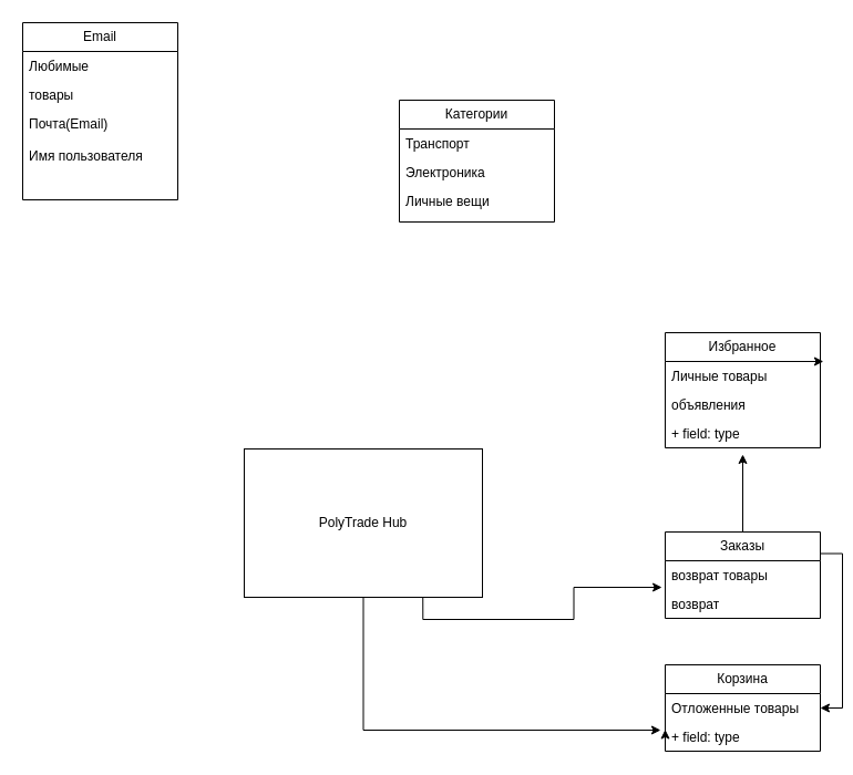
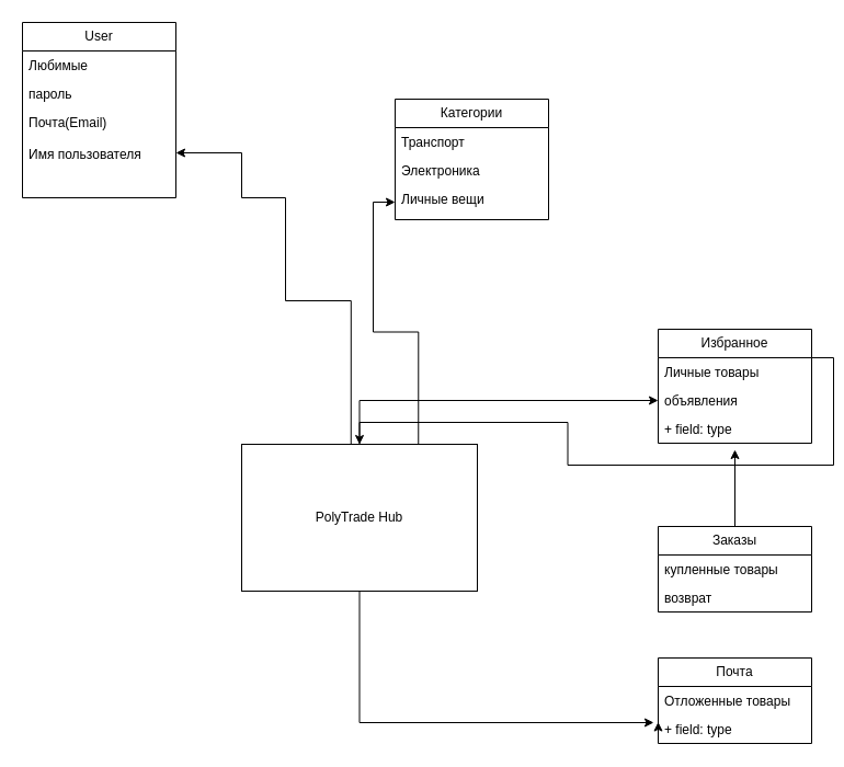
- <mxCell id="4" value="Email" style="swimlane;fontStyle=0;childLayout=stackLayout;horizontal=1;startSize=26;fillColor=none;horizontalStack=0;resizeParent=1;resizeParentMax=0;resizeLast=0;collapsible=1;marginBottom=0;whiteSpace=wrap;html=1;" vertex="1" parent="1"><mxGeometry x="20" y="20" width="140" height="160" as="geometry" /></mxCell>
+ <mxCell id="4" value="User" style="swimlane;fontStyle=0;childLayout=stackLayout;horizontal=1;startSize=26;fillColor=none;horizontalStack=0;resizeParent=1;resizeParentMax=0;resizeLast=0;collapsible=1;marginBottom=0;whiteSpace=wrap;html=1;" vertex="1" parent="1"><mxGeometry x="20" y="20" width="140" height="160" as="geometry" /></mxCell>
- <mxCell id="6" value="товары" style="text;strokeColor=none;fillColor=none;align=left;verticalAlign=top;spacingLeft=4;spacingRight=4;overflow=hidden;rotatable=0;points=[[0,0.5],[1,0.5]];portConstraint=eastwest;whiteSpace=wrap;html=1;" vertex="1" parent="4"><mxGeometry y="52" width="140" height="26" as="geometry" /></mxCell>
+ <mxCell id="6" value="пароль" style="text;strokeColor=none;fillColor=none;align=left;verticalAlign=top;spacingLeft=4;spacingRight=4;overflow=hidden;rotatable=0;points=[[0,0.5],[1,0.5]];portConstraint=eastwest;whiteSpace=wrap;html=1;" vertex="1" parent="4"><mxGeometry y="52" width="140" height="26" as="geometry" /></mxCell>
+ <mxCell id="8" style="edgeStyle=orthogonalEdgeStyle;rounded=0;orthogonalLoop=1;jettySize=auto;html=1;exitX=0.464;exitY=0;exitDx=0;exitDy=0;exitPerimeter=0;entryX=1;entryY=0.5;entryDx=0;entryDy=0;" edge="1" parent="1" source="3" target="7"><mxGeometry relative="1" as="geometry"><mxPoint x="400" y="340" as="sourcePoint" /><mxPoint x="410" y="160" as="targetPoint" /><Array as="points"><mxPoint x="260" y="274" /><mxPoint x="260" y="180" /><mxPoint x="220" y="180" /><mxPoint x="220" y="139" /></Array></mxGeometry></mxCell>
+ <mxCell id="13" style="edgeStyle=orthogonalEdgeStyle;rounded=0;orthogonalLoop=1;jettySize=auto;html=1;exitX=0.75;exitY=0;exitDx=0;exitDy=0;entryX=0;entryY=0.5;entryDx=0;entryDy=0;" edge="1" parent="1" source="3" target="12"><mxGeometry relative="1" as="geometry" /></mxCell>
- <mxCell id="22" style="edgeStyle=orthogonalEdgeStyle;rounded=0;orthogonalLoop=1;jettySize=auto;html=1;exitX=1;exitY=0.25;exitDx=0;exitDy=0;entryX=1.021;entryY=-0.038;entryDx=0;entryDy=0;entryPerimeter=0;" edge="1" parent="18" source="18" target="19"><mxGeometry relative="1" as="geometry" /></mxCell>
+ <mxCell id="22" style="edgeStyle=orthogonalEdgeStyle;rounded=0;orthogonalLoop=1;jettySize=auto;html=1;exitX=1;exitY=0.25;exitDx=0;exitDy=0;" edge="1" parent="18" source="18" target="3"><mxGeometry relative="1" as="geometry" /></mxCell>
+ <mxCell id="2" style="edgeStyle=orthogonalEdgeStyle;rounded=0;orthogonalLoop=1;jettySize=auto;html=1;" edge="1" parent="1" source="3" target="20"><mxGeometry relative="1" as="geometry" /></mxCell>
- <mxCell id="26" value="возврат товары" style="text;strokeColor=none;fillColor=none;align=left;verticalAlign=top;spacingLeft=4;spacingRight=4;overflow=hidden;rotatable=0;points=[[0,0.5],[1,0.5]];portConstraint=eastwest;whiteSpace=wrap;html=1;" vertex="1" parent="25"><mxGeometry y="26" width="140" height="26" as="geometry" /></mxCell>
+ <mxCell id="26" value="купленные товары" style="text;strokeColor=none;fillColor=none;align=left;verticalAlign=top;spacingLeft=4;spacingRight=4;overflow=hidden;rotatable=0;points=[[0,0.5],[1,0.5]];portConstraint=eastwest;whiteSpace=wrap;html=1;" vertex="1" parent="25"><mxGeometry y="26" width="140" height="26" as="geometry" /></mxCell>
- <mxCell id="29" style="edgeStyle=orthogonalEdgeStyle;rounded=0;orthogonalLoop=1;jettySize=auto;html=1;exitX=0.75;exitY=1;exitDx=0;exitDy=0;entryX=-0.021;entryY=-0.077;entryDx=0;entryDy=0;entryPerimeter=0;" edge="1" parent="1" source="3" target="27"><mxGeometry relative="1" as="geometry" /></mxCell>
- <mxCell id="24" style="edgeStyle=orthogonalEdgeStyle;rounded=0;orthogonalLoop=1;jettySize=auto;html=1;exitX=1;exitY=0.25;exitDx=0;exitDy=0;entryX=1;entryY=0.5;entryDx=0;entryDy=0;" edge="1" parent="1" source="25" target="15"><mxGeometry relative="1" as="geometry" /></mxCell>
- <mxCell id="14" value="Корзина" style="swimlane;fontStyle=0;childLayout=stackLayout;horizontal=1;startSize=26;fillColor=none;horizontalStack=0;resizeParent=1;resizeParentMax=0;resizeLast=0;collapsible=1;marginBottom=0;whiteSpace=wrap;html=1;" vertex="1" parent="1"><mxGeometry x="600" y="600" width="140" height="78" as="geometry" /></mxCell>
+ <mxCell id="14" value="Почта" style="swimlane;fontStyle=0;childLayout=stackLayout;horizontal=1;startSize=26;fillColor=none;horizontalStack=0;resizeParent=1;resizeParentMax=0;resizeLast=0;collapsible=1;marginBottom=0;whiteSpace=wrap;html=1;" vertex="1" parent="1"><mxGeometry x="600" y="600" width="140" height="78" as="geometry" /></mxCell>
